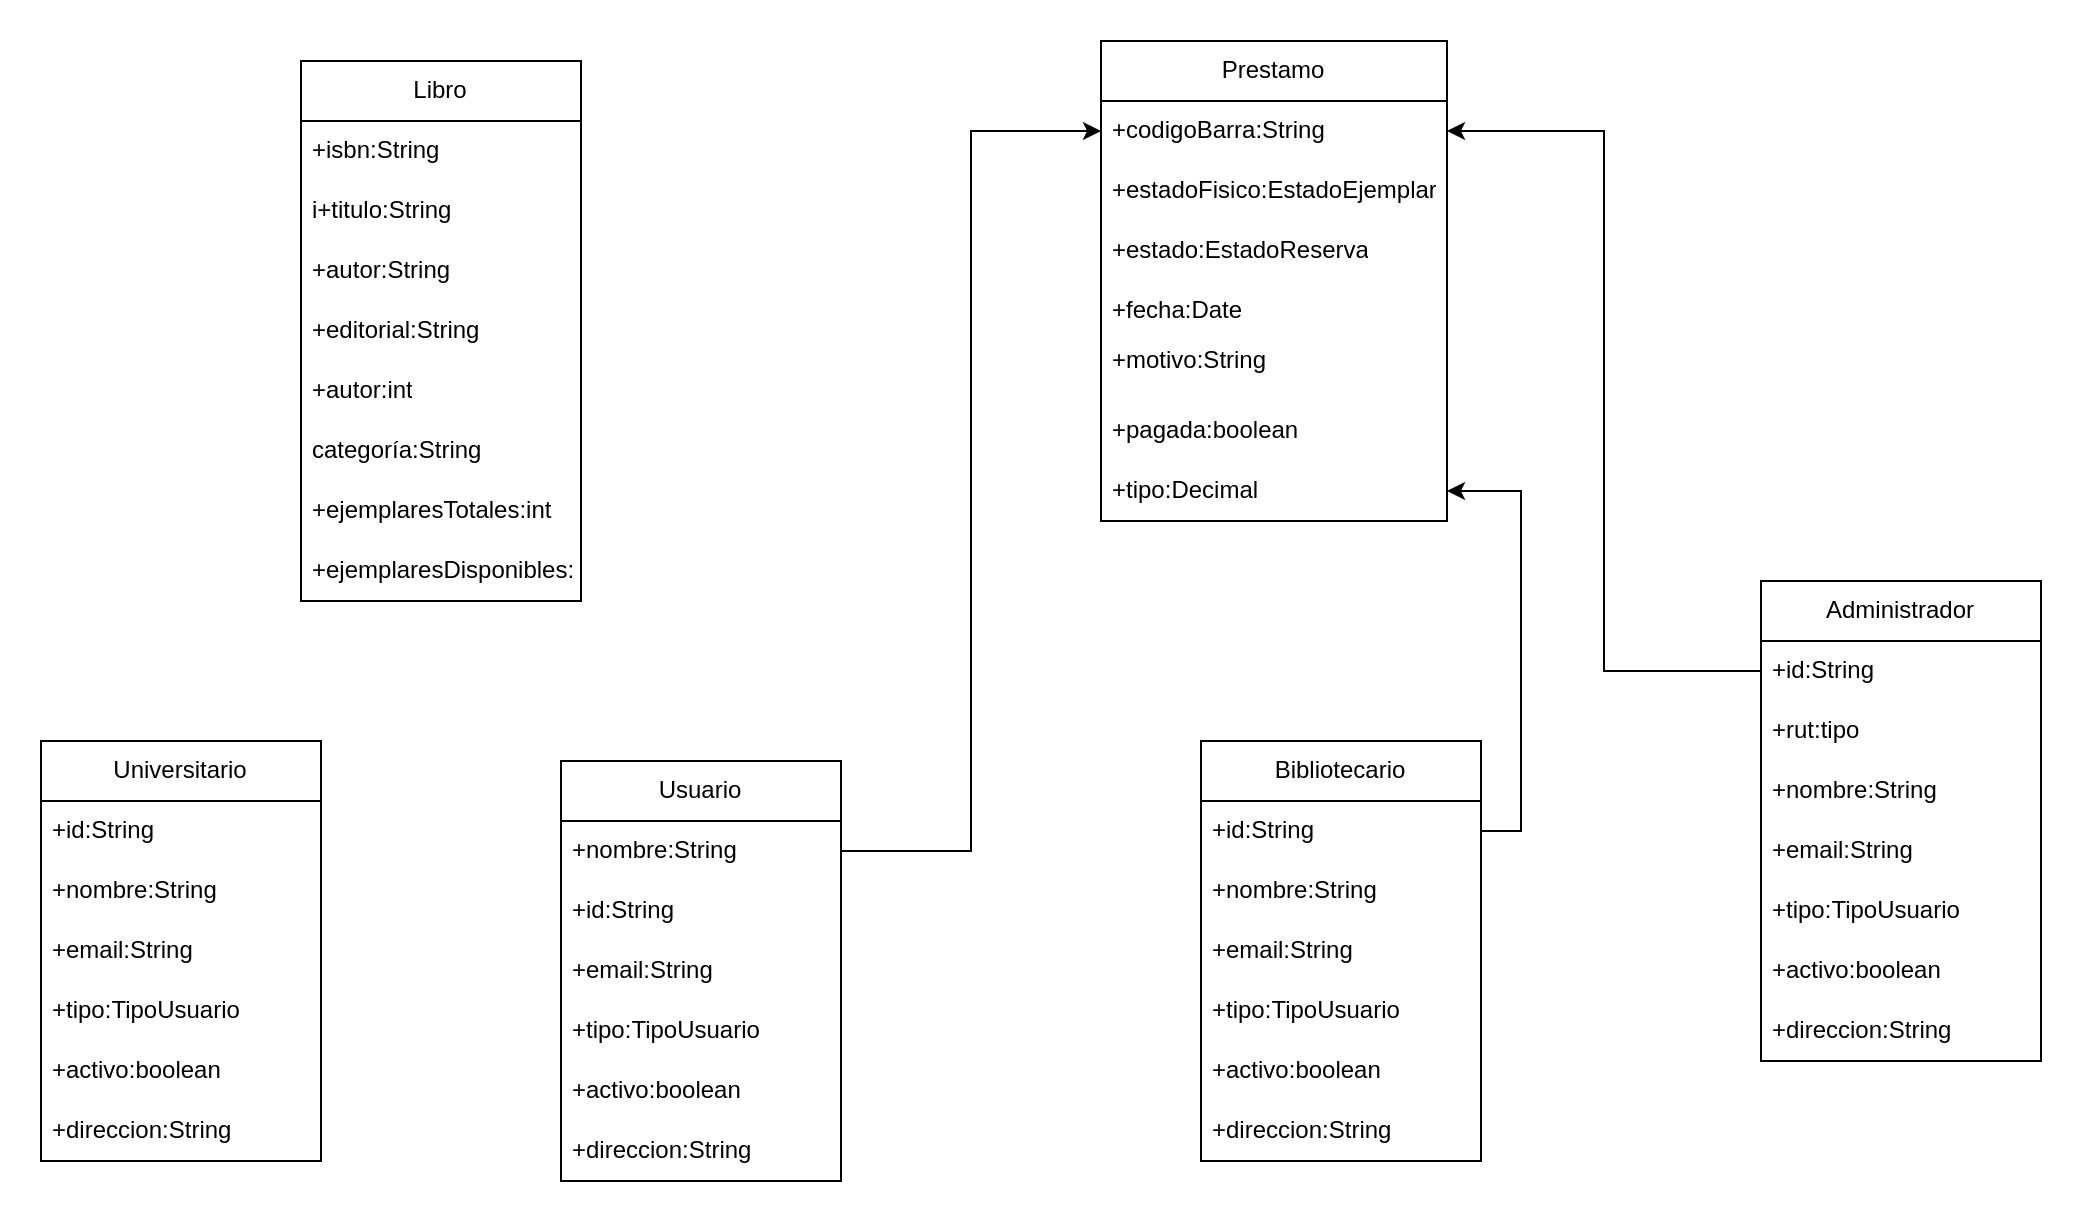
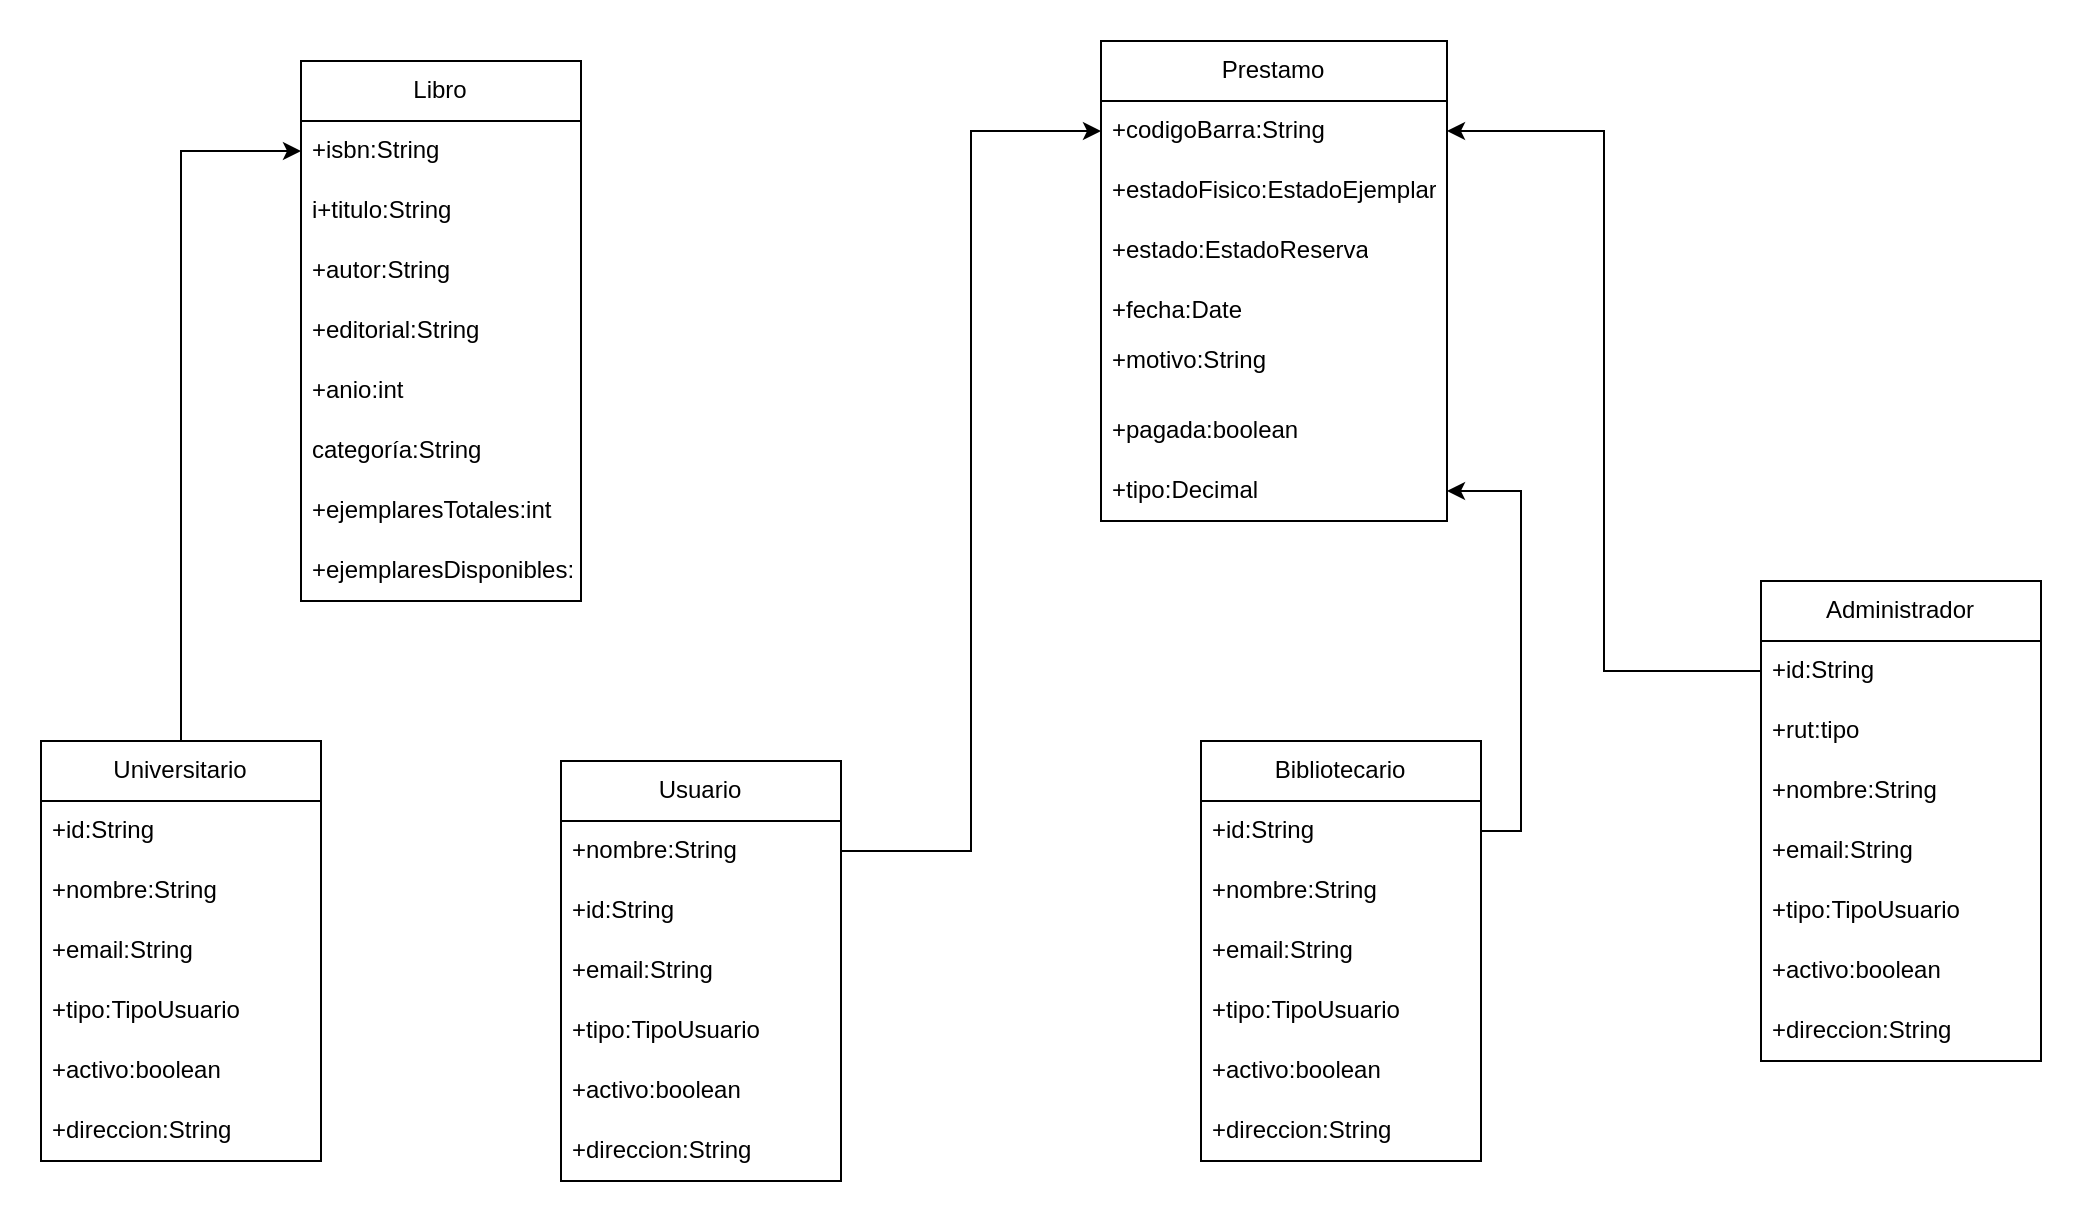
- <mxCell id="7" value="+autor:int" style="text;strokeColor=none;fillColor=none;align=left;verticalAlign=middle;spacingLeft=4;spacingRight=4;overflow=hidden;points=[[0,0.5],[1,0.5]];portConstraint=eastwest;rotatable=0;whiteSpace=wrap;html=1;strokeWidth=1;" vertex="1" parent="2"><mxGeometry y="150" width="140" height="30" as="geometry" /></mxCell>
+ <mxCell id="7" value="+anio:int" style="text;strokeColor=none;fillColor=none;align=left;verticalAlign=middle;spacingLeft=4;spacingRight=4;overflow=hidden;points=[[0,0.5],[1,0.5]];portConstraint=eastwest;rotatable=0;whiteSpace=wrap;html=1;strokeWidth=1;" vertex="1" parent="2"><mxGeometry y="150" width="140" height="30" as="geometry" /></mxCell>
+ <mxCell id="41" style="edgeStyle=orthogonalEdgeStyle;rounded=0;orthogonalLoop=1;jettySize=auto;html=1;entryX=0;entryY=0.5;entryDx=0;entryDy=0;" edge="1" parent="1" source="42" target="3"><mxGeometry relative="1" as="geometry" /></mxCell>
